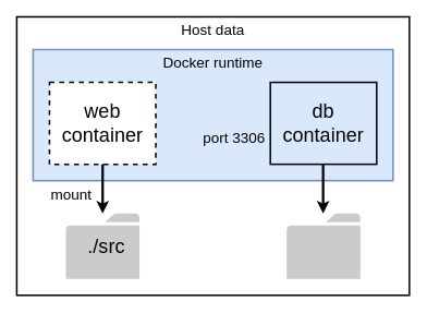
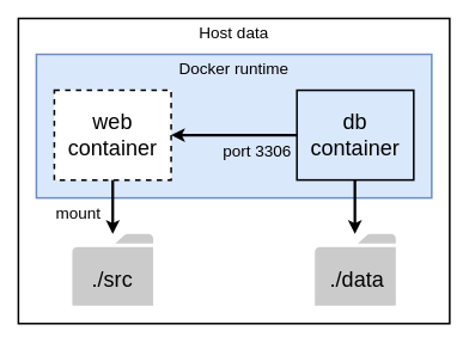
+ <mxCell id="10" value="" style="endArrow=classic;html=1;rounded=0;fontSize=24;strokeWidth=3;entryX=1;entryY=0.5;entryDx=0;entryDy=0;" edge="1" parent="1" source="5" target="4"><mxGeometry width="50" height="50" relative="1" as="geometry"><mxPoint x="210" y="270" as="sourcePoint" /><mxPoint x="260" y="220" as="targetPoint" /></mxGeometry></mxCell>
- <mxCell id="8" value="./src" style="text;whiteSpace=wrap;html=1;fontSize=24;" vertex="1" parent="1"><mxGeometry x="105" y="280" width="60" height="50" as="geometry" /></mxCell>
+ <mxCell id="8" value="./src" style="text;whiteSpace=wrap;html=1;fontSize=24;" vertex="1" parent="1"><mxGeometry x="100" y="290" width="60" height="50" as="geometry" /></mxCell>
+ <mxCell id="9" value="./data" style="text;whiteSpace=wrap;html=1;fontSize=24;" vertex="1" parent="1"><mxGeometry x="365" y="290" width="60" height="50" as="geometry" /></mxCell>
